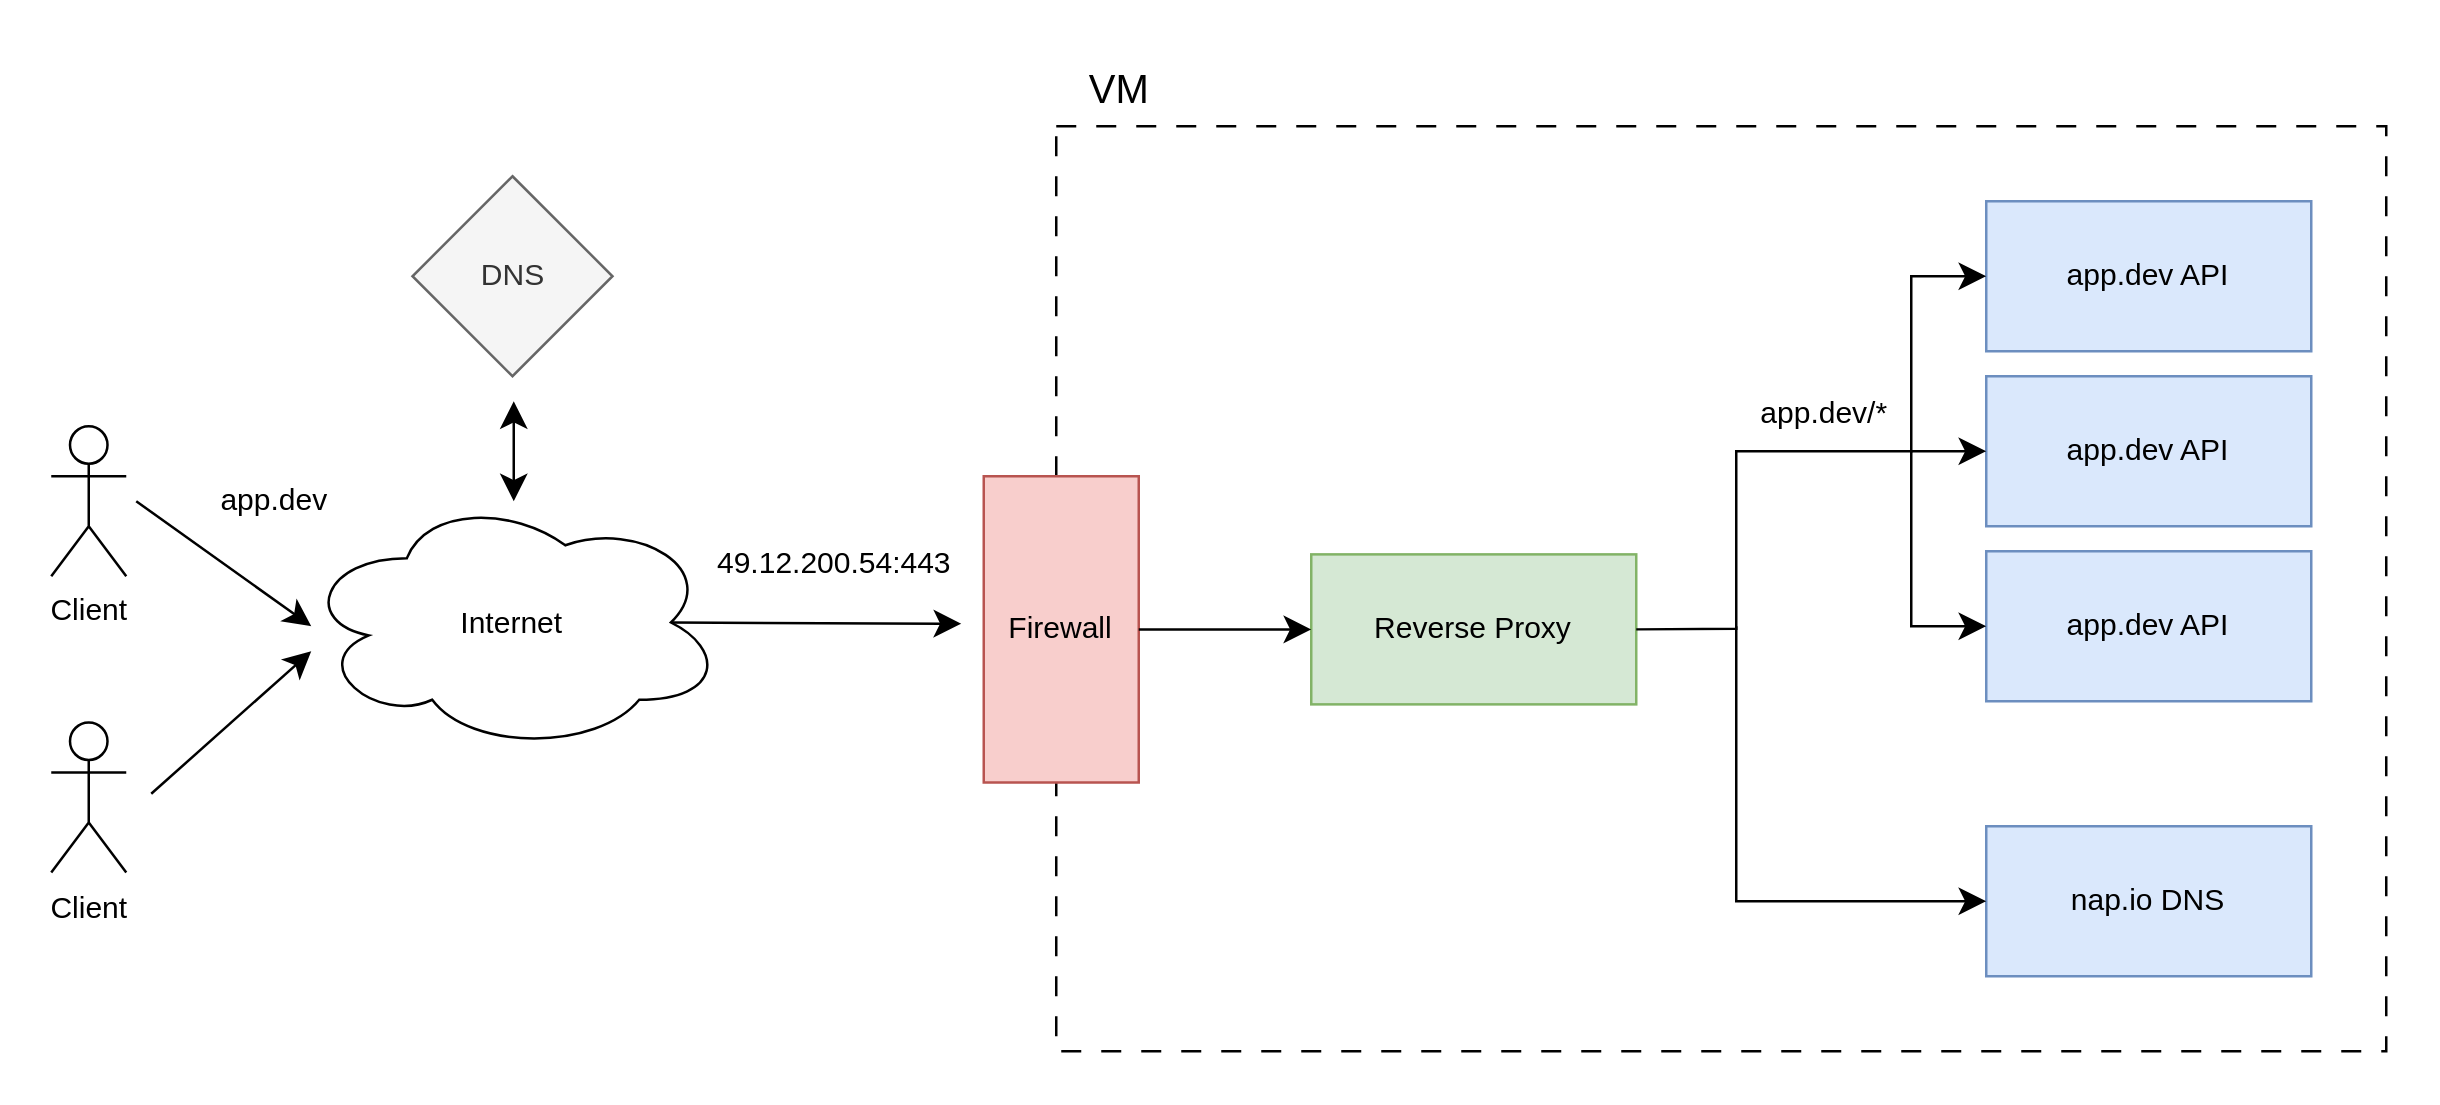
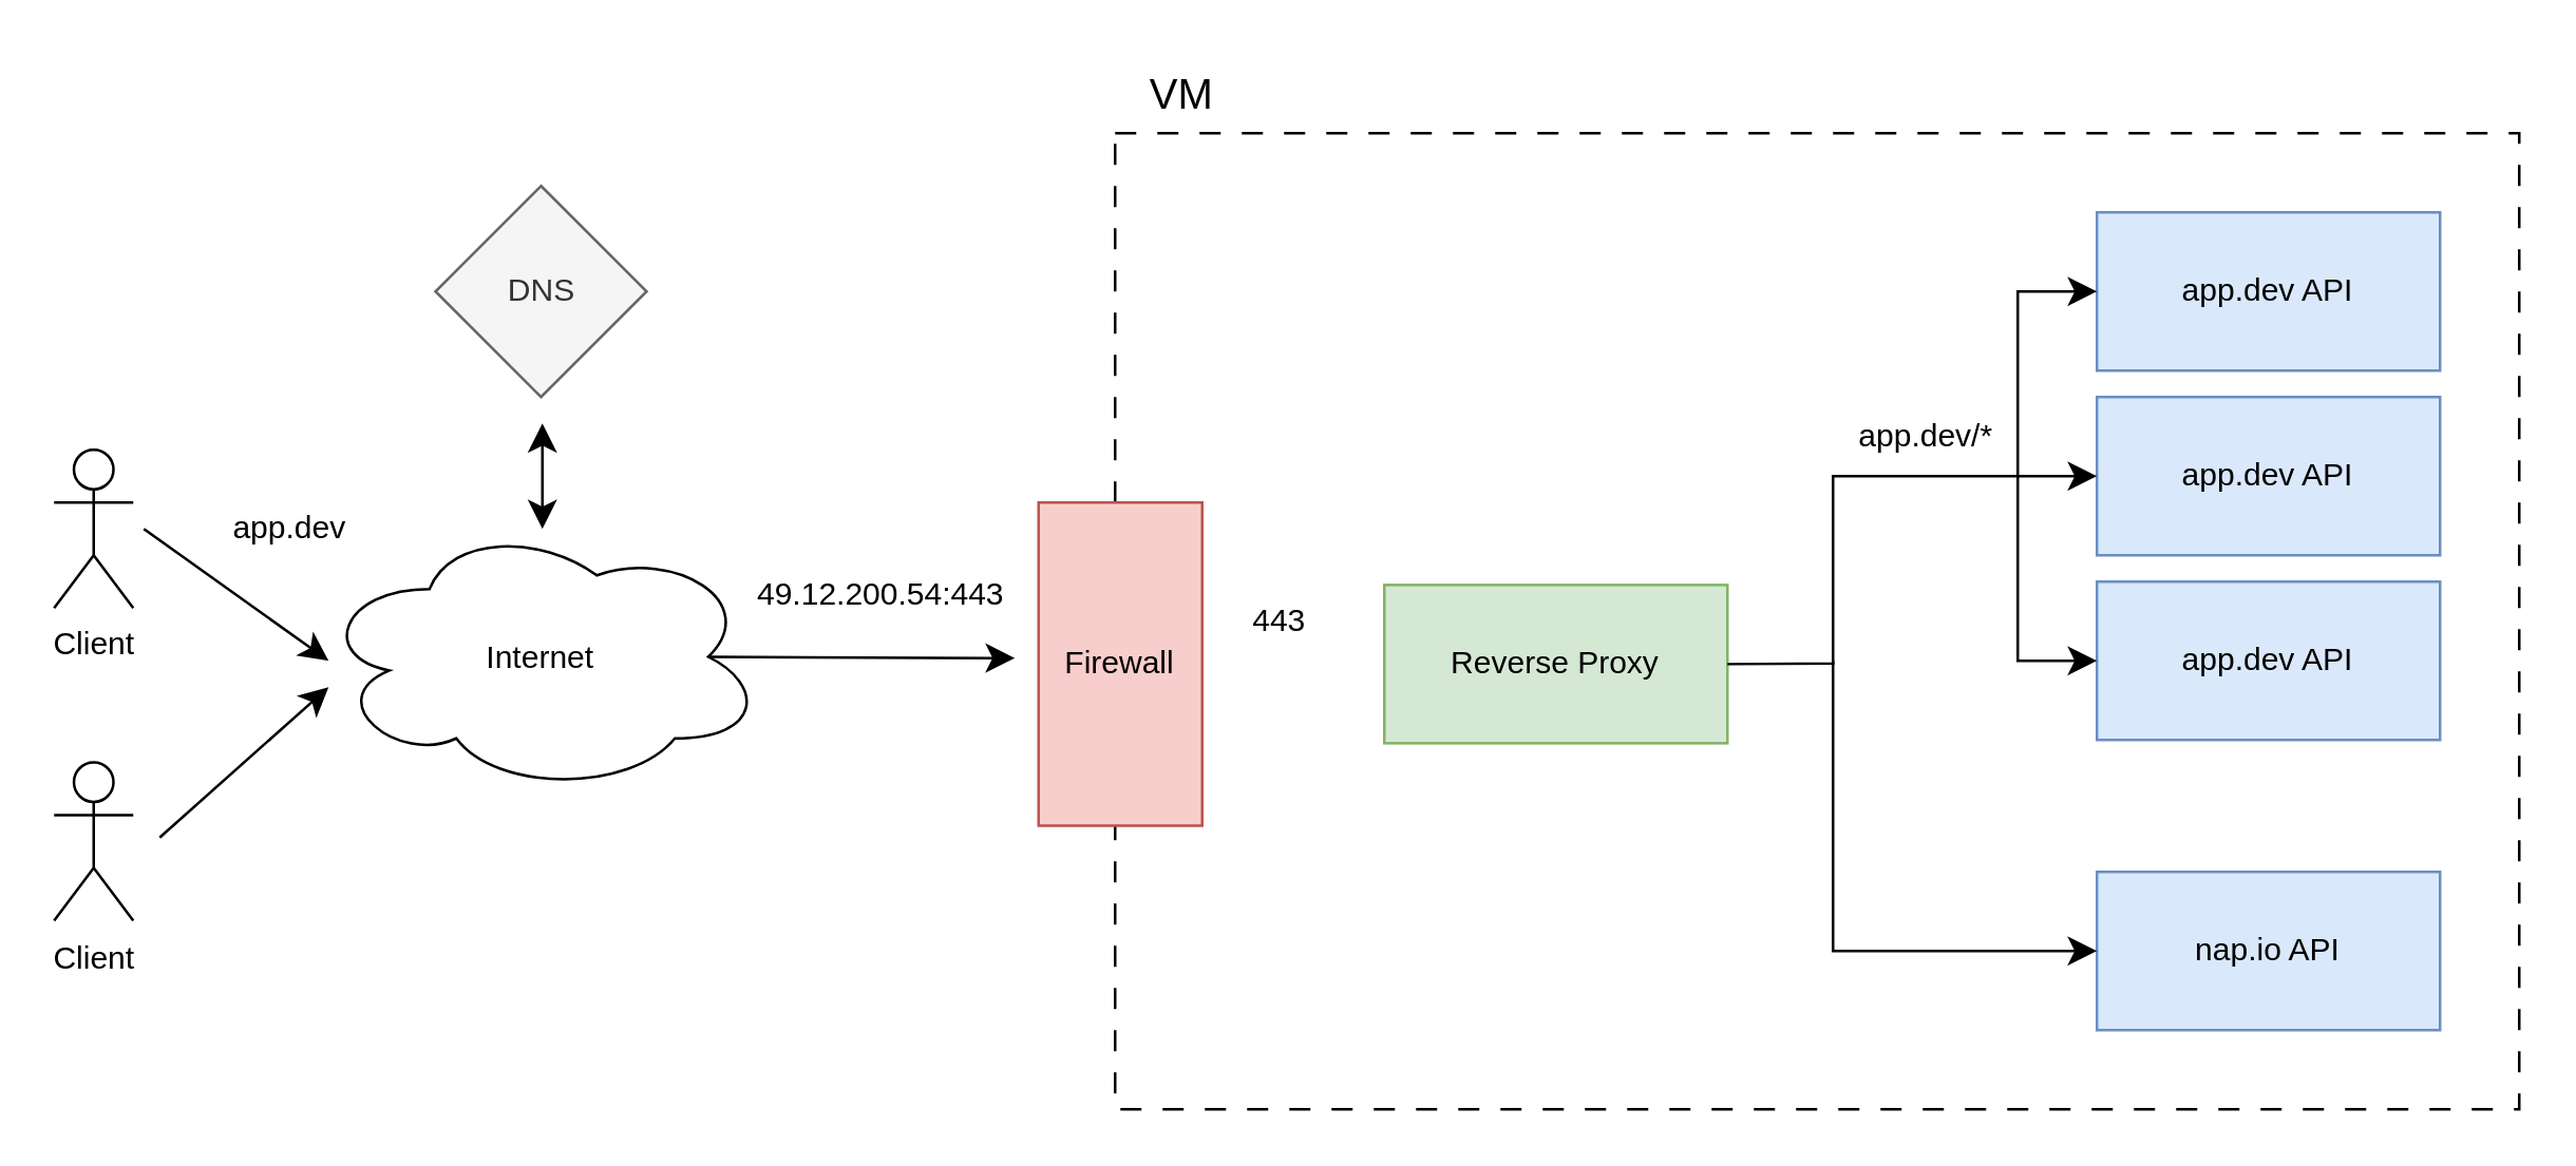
+ <mxCell id="10" value="443" style="text;html=1;align=center;verticalAlign=middle;resizable=0;points=[];autosize=1;strokeColor=none;fillColor=none;fontSize=12;fontFamily=Helvetica;fontColor=default;" vertex="1" parent="1"><mxGeometry x="464" y="220" width="40" height="30" as="geometry" /></mxCell>
- <mxCell id="8" value="" style="endArrow=none;startArrow=classic;html=1;rounded=0;fontFamily=Helvetica;fontSize=12;fontColor=default;startSize=8;endSize=8;curved=0;entryX=1;entryY=0.5;entryDx=0;entryDy=0;exitX=0;exitY=0.5;exitDx=0;exitDy=0;startFill=1;endFill=0;" edge="1" parent="1" source="4" target="5"><mxGeometry width="50" height="50" relative="1" as="geometry"><mxPoint x="505" y="206" as="sourcePoint" /><mxPoint x="555" y="156" as="targetPoint" /><Array as="points" /></mxGeometry></mxCell>
- <mxCell id="9" value="" style="edgeLabel;html=1;align=center;verticalAlign=middle;resizable=0;points=[];fontSize=12;strokeColor=#0e8088;fontFamily=Helvetica;fontColor=default;fillColor=#CFE3E6;" vertex="1" connectable="0" parent="8"><mxGeometry x="-0.255" relative="1" as="geometry"><mxPoint as="offset" /></mxGeometry></mxCell>
- <mxCell id="22" value="nap.io DNS" style="rounded=0;whiteSpace=wrap;html=1;strokeColor=#6c8ebf;align=center;verticalAlign=middle;fontFamily=Helvetica;fontSize=12;fillColor=#dae8fc;" vertex="1" parent="1"><mxGeometry x="794" y="330" width="130" height="60" as="geometry" /></mxCell>
+ <mxCell id="22" value="nap.io API" style="rounded=0;whiteSpace=wrap;html=1;strokeColor=#6c8ebf;align=center;verticalAlign=middle;fontFamily=Helvetica;fontSize=12;fillColor=#dae8fc;" vertex="1" parent="1"><mxGeometry x="794" y="330" width="130" height="60" as="geometry" /></mxCell>
